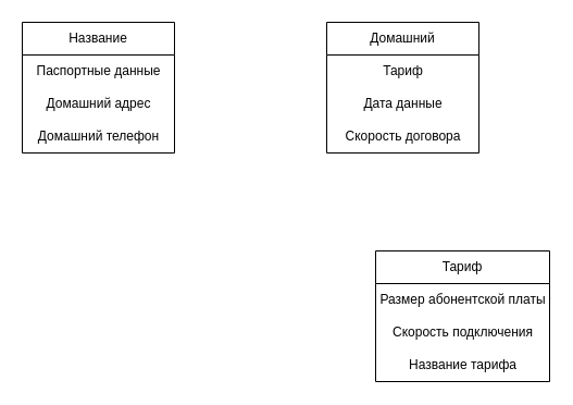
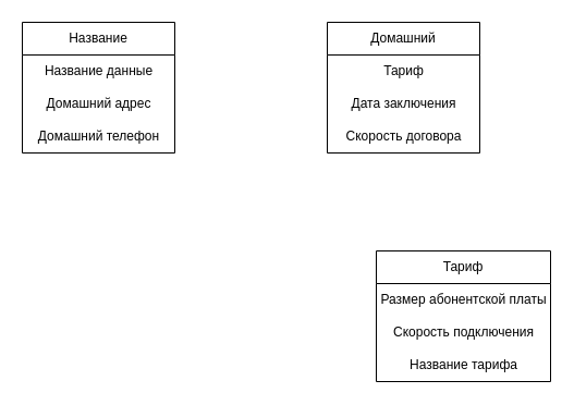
- <mxCell id="3" value="Паспортные данные" style="text;html=1;align=center;verticalAlign=middle;resizable=0;points=[];autosize=1;strokeColor=none;fillColor=none;" vertex="1" parent="2"><mxGeometry y="30" width="140" height="30" as="geometry" /></mxCell>
+ <mxCell id="3" value="Название данные" style="text;html=1;align=center;verticalAlign=middle;resizable=0;points=[];autosize=1;strokeColor=none;fillColor=none;" vertex="1" parent="2"><mxGeometry y="30" width="140" height="30" as="geometry" /></mxCell>
- <mxCell id="8" value="Дата данные" style="text;html=1;align=center;verticalAlign=middle;resizable=0;points=[];autosize=1;strokeColor=none;fillColor=none;" vertex="1" parent="6"><mxGeometry y="60" width="140" height="30" as="geometry" /></mxCell>
+ <mxCell id="8" value="Дата заключения" style="text;html=1;align=center;verticalAlign=middle;resizable=0;points=[];autosize=1;strokeColor=none;fillColor=none;" vertex="1" parent="6"><mxGeometry y="60" width="140" height="30" as="geometry" /></mxCell>
